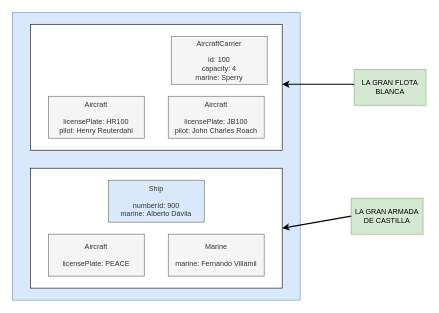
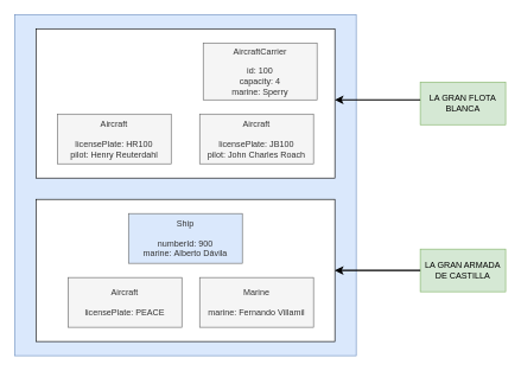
- <mxCell id="12" value="LA GRAN ARMADA DE CASTILLA" style="rounded=0;whiteSpace=wrap;html=1;fillColor=#d5e8d4;strokeColor=#82b366;" vertex="1" parent="1"><mxGeometry x="585" y="330" width="120" height="60" as="geometry" /></mxCell>
+ <mxCell id="12" value="LA GRAN ARMADA DE CASTILLA" style="rounded=0;whiteSpace=wrap;html=1;fillColor=#d5e8d4;strokeColor=#82b366;" vertex="1" parent="1"><mxGeometry x="590" y="350" width="120" height="60" as="geometry" /></mxCell>
- <mxCell id="9" value="&lt;span style=&quot;color: rgb(51 , 51 , 51)&quot;&gt;Aircraft&lt;/span&gt;&lt;br style=&quot;color: rgb(51 , 51 , 51)&quot;&gt;&lt;br style=&quot;color: rgb(51 , 51 , 51)&quot;&gt;&lt;span style=&quot;color: rgb(51 , 51 , 51)&quot;&gt;licensePlate: PEACE&lt;/span&gt;&lt;span style=&quot;color: rgb(51 , 51 , 51)&quot;&gt;&lt;br&gt;&lt;/span&gt;" style="rounded=0;whiteSpace=wrap;html=1;fillColor=#f5f5f5;strokeColor=#666666;fontColor=#333333;" vertex="1" parent="1"><mxGeometry x="80" y="390" width="160" height="70" as="geometry" /></mxCell>
+ <mxCell id="9" value="&lt;span style=&quot;color: rgb(51 , 51 , 51)&quot;&gt;Aircraft&lt;/span&gt;&lt;br style=&quot;color: rgb(51 , 51 , 51)&quot;&gt;&lt;br style=&quot;color: rgb(51 , 51 , 51)&quot;&gt;&lt;span style=&quot;color: rgb(51 , 51 , 51)&quot;&gt;licensePlate: PEACE&lt;/span&gt;&lt;span style=&quot;color: rgb(51 , 51 , 51)&quot;&gt;&lt;br&gt;&lt;/span&gt;" style="rounded=0;whiteSpace=wrap;html=1;fillColor=#f5f5f5;strokeColor=#666666;fontColor=#333333;" vertex="1" parent="1"><mxGeometry x="95" y="390" width="160" height="70" as="geometry" /></mxCell>
